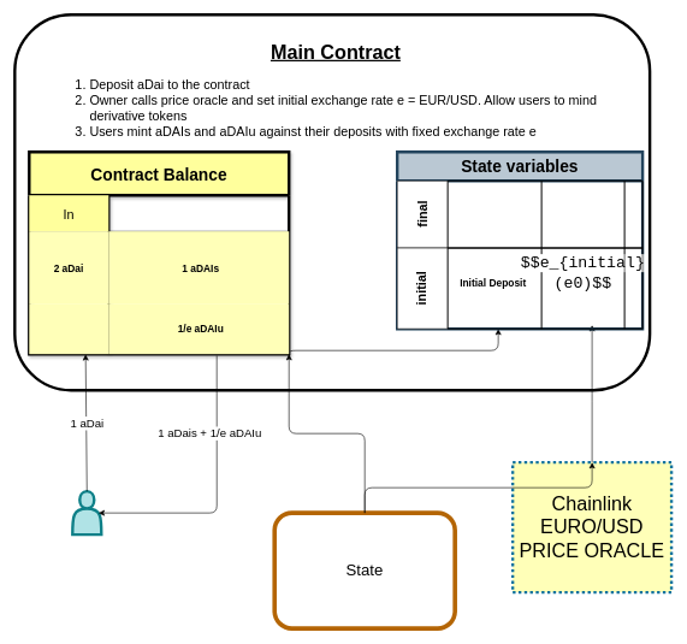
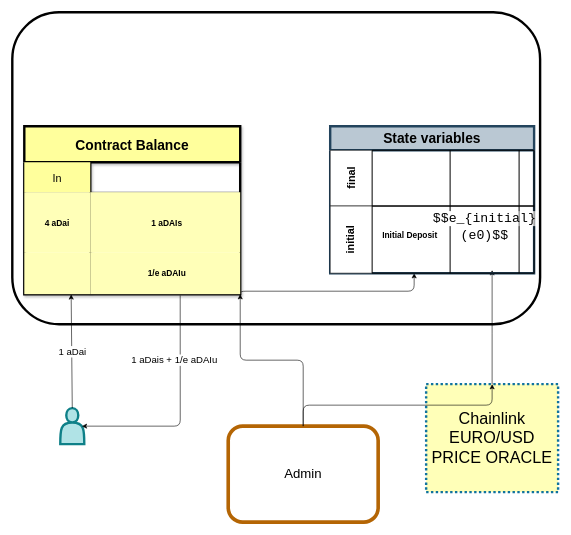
- <mxCell id="8" value="&lt;h1&gt;&lt;font style=&quot;font-size: 27px&quot;&gt;&lt;u&gt;Main Contract&lt;/u&gt;&lt;/font&gt;&lt;/h1&gt;&lt;p style=&quot;font-size: 19px&quot;&gt;&lt;/p&gt;&lt;ol style=&quot;font-size: 18px&quot;&gt;&lt;li style=&quot;text-align: left&quot;&gt;&lt;font style=&quot;font-size: 18px&quot;&gt;Deposit aDai to the contract&lt;/font&gt;&lt;/li&gt;&lt;li style=&quot;text-align: left&quot;&gt;&lt;font style=&quot;font-size: 18px&quot;&gt;Owner calls price oracle and set initial exchange rate e = EUR/USD. Allow users to mind derivative tokens&lt;/font&gt;&lt;/li&gt;&lt;li style=&quot;text-align: left&quot;&gt;&lt;font style=&quot;font-size: 18px&quot;&gt;Users mint aDAIs and aDAIu against their deposits with fixed exchange rate e&lt;/font&gt;&lt;/li&gt;&lt;/ol&gt;&lt;p&gt;&lt;/p&gt;" style="text;html=1;strokeColor=none;fillColor=none;spacing=5;spacingTop=-20;whiteSpace=wrap;overflow=hidden;rounded=0;shadow=1;dashed=1;dashPattern=1 1;labelBackgroundColor=none;fontColor=#000000;align=center;" vertex="1" parent="1"><mxGeometry x="80" y="50" width="770" height="150" as="geometry" /></mxCell>
- <mxCell id="16" value="2 aDai" style="shape=partialRectangle;connectable=0;top=0;left=0;bottom=0;right=0;editable=1;overflow=hidden;fontStyle=1;strokeColor=#0e8088;fillColor=#FFFFB8;fontSize=14;" vertex="1" parent="15"><mxGeometry width="110" height="100" as="geometry" /></mxCell>
+ <mxCell id="16" value="4 aDai" style="shape=partialRectangle;connectable=0;top=0;left=0;bottom=0;right=0;editable=1;overflow=hidden;fontStyle=1;strokeColor=#0e8088;fillColor=#FFFFB8;fontSize=14;" vertex="1" parent="15"><mxGeometry width="110" height="100" as="geometry" /></mxCell>
- <mxCell id="10" value="State" style="rounded=1;whiteSpace=wrap;html=1;shadow=0;glass=1;labelBackgroundColor=none;sketch=0;strokeWidth=6;fontFamily=Helvetica;fontSize=22;align=center;strokeColor=#b46504;fillColor=none;" vertex="1" parent="1"><mxGeometry x="380" y="710" width="250" height="160" as="geometry" /></mxCell>
+ <mxCell id="10" value="Admin" style="rounded=1;whiteSpace=wrap;html=1;shadow=0;glass=1;labelBackgroundColor=none;sketch=0;strokeWidth=6;fontFamily=Helvetica;fontSize=22;align=center;strokeColor=#b46504;fillColor=none;" vertex="1" parent="1"><mxGeometry x="380" y="710" width="250" height="160" as="geometry" /></mxCell>
